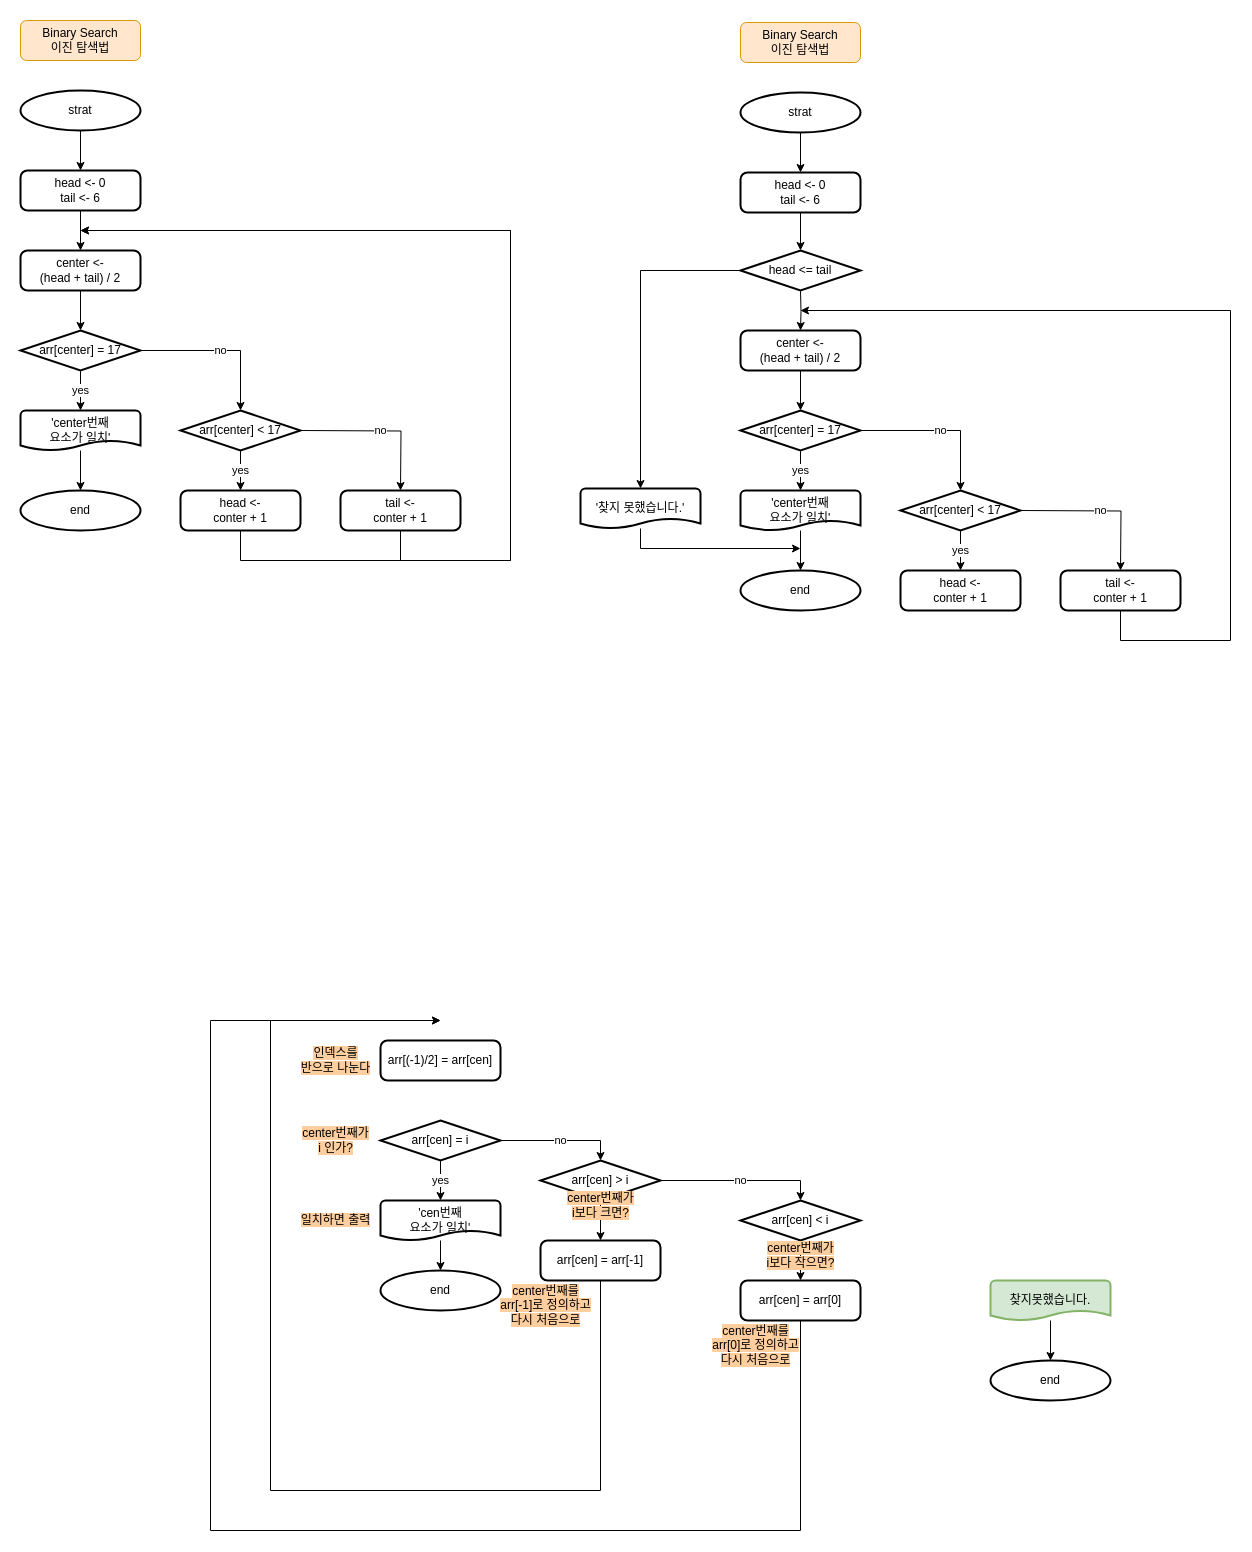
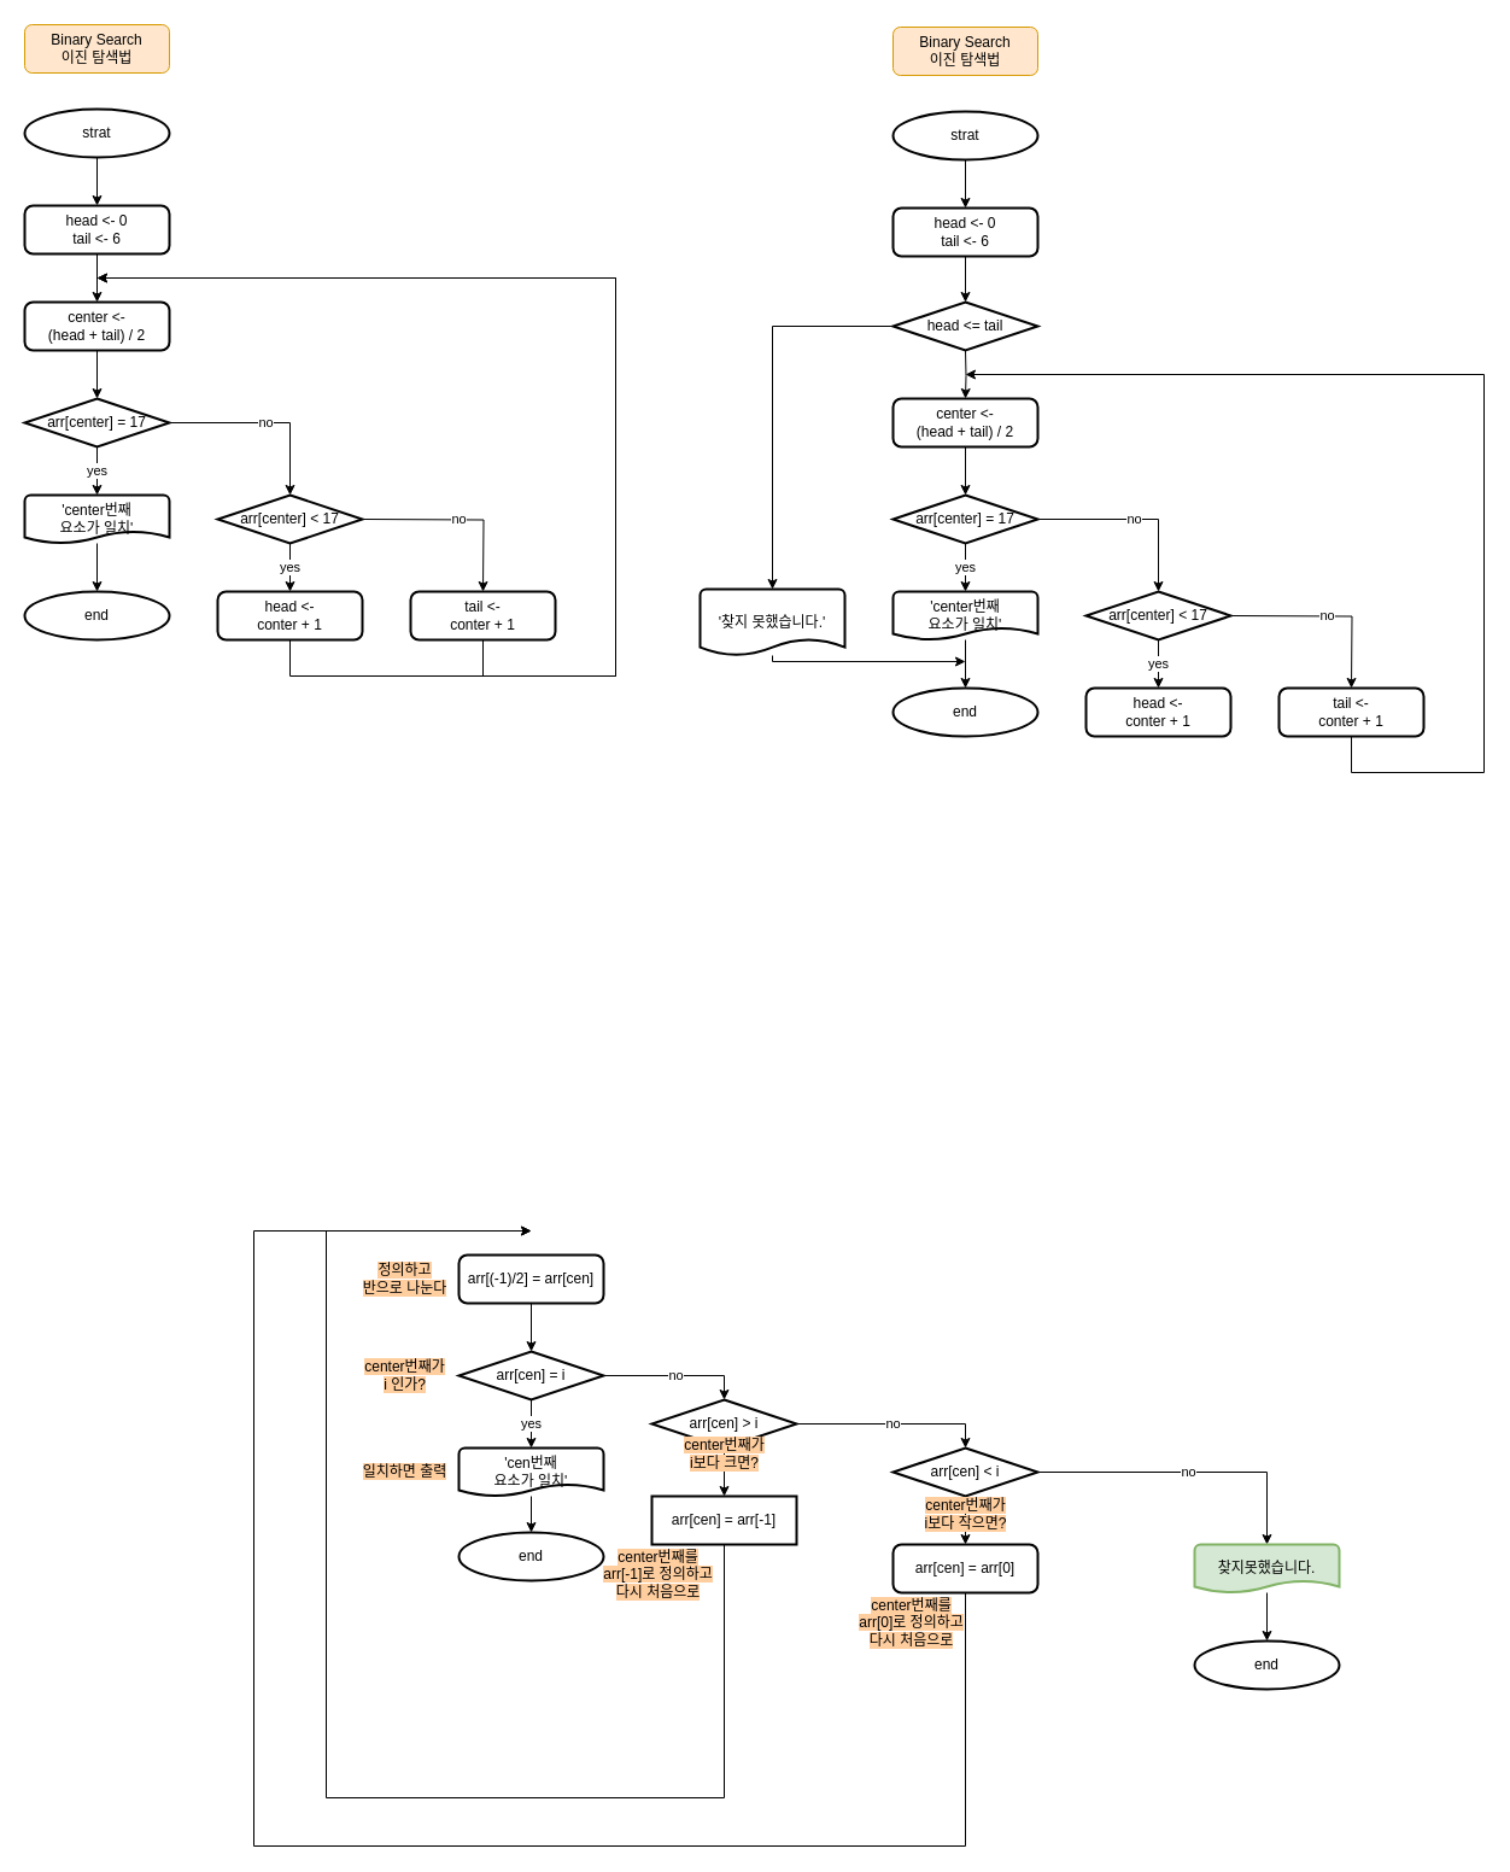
- <mxCell id="43" value="'찾지 못했습니다.'" style="strokeWidth=2;html=1;shape=mxgraph.flowchart.document2;whiteSpace=wrap;size=0.25;" parent="1" vertex="1"><mxGeometry x="580" y="488" width="120" height="40" as="geometry" /></mxCell>
+ <mxCell id="43" value="'찾지 못했습니다.'" style="strokeWidth=2;html=1;shape=mxgraph.flowchart.document2;whiteSpace=wrap;size=0.25;" parent="1" vertex="1"><mxGeometry x="580" y="488" width="120" height="55" as="geometry" /></mxCell>
- <mxCell id="62" value="&lt;span style=&quot;background-color: rgb(255 , 206 , 159)&quot;&gt;인덱스를&lt;br&gt;반으로 나눈다&lt;/span&gt;" style="text;html=1;align=center;verticalAlign=middle;resizable=0;points=[];autosize=1;strokeColor=none;fillColor=none;" vertex="1" parent="1"><mxGeometry x="290" y="1045" width="90" height="30" as="geometry" /></mxCell>
+ <mxCell id="62" value="&lt;span style=&quot;background-color: rgb(255 , 206 , 159)&quot;&gt;정의하고&lt;br&gt;반으로 나눈다&lt;/span&gt;" style="text;html=1;align=center;verticalAlign=middle;resizable=0;points=[];autosize=1;strokeColor=none;fillColor=none;" vertex="1" parent="1"><mxGeometry x="290" y="1045" width="90" height="30" as="geometry" /></mxCell>
+ <mxCell id="51" value="" style="edgeStyle=orthogonalEdgeStyle;rounded=0;orthogonalLoop=1;jettySize=auto;html=1;" edge="1" parent="1" source="52" target="50"><mxGeometry relative="1" as="geometry" /></mxCell>
+ <mxCell id="56" value="no" style="edgeStyle=orthogonalEdgeStyle;rounded=0;orthogonalLoop=1;jettySize=auto;html=1;entryX=0.5;entryY=0;entryDx=0;entryDy=0;entryPerimeter=0;" edge="1" parent="1" source="57" target="71"><mxGeometry relative="1" as="geometry"><mxPoint x="1030" y="1220" as="targetPoint" /></mxGeometry></mxCell>
- <mxCell id="54" value="arr[cen] = arr[-1]" style="rounded=1;whiteSpace=wrap;html=1;absoluteArcSize=1;arcSize=14;strokeWidth=2;" vertex="1" parent="1"><mxGeometry x="540" y="1240" width="120" height="40" as="geometry" /></mxCell>
+ <mxCell id="54" value="arr[cen] = arr[-1]" style="whiteSpace=wrap;html=1;absoluteArcSize=1;arcSize=14;strokeWidth=2;rounded=0;" vertex="1" parent="1"><mxGeometry x="540" y="1240" width="120" height="40" as="geometry" /></mxCell>
